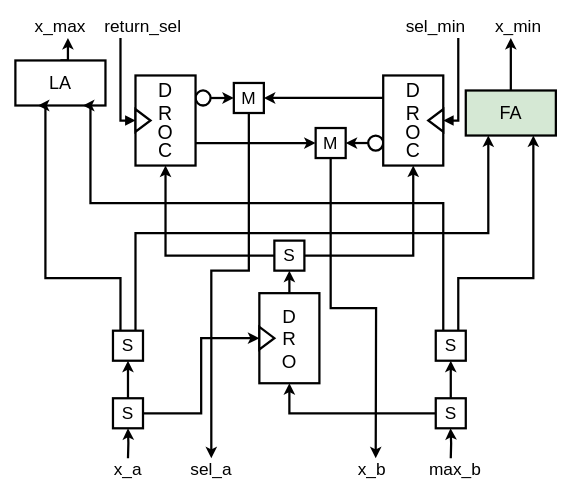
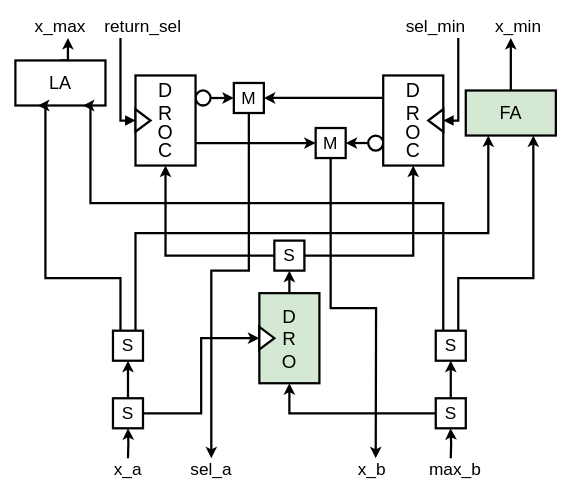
- <mxCell id="7" value="&lt;div style=&quot;font-size: 25px;&quot;&gt;&lt;font style=&quot;font-size: 25px;&quot;&gt;D&lt;/font&gt;&lt;/div&gt;&lt;div style=&quot;font-size: 25px;&quot;&gt;&lt;font style=&quot;font-size: 25px;&quot;&gt;R&lt;/font&gt;&lt;/div&gt;&lt;div style=&quot;font-size: 25px;&quot;&gt;&lt;font style=&quot;font-size: 25px;&quot;&gt;&lt;font style=&quot;font-size: 25px;&quot;&gt;O&lt;/font&gt;&lt;font style=&quot;font-size: 25px;&quot;&gt;&lt;br&gt;&lt;/font&gt;&lt;/font&gt;&lt;/div&gt;" style="rounded=0;whiteSpace=wrap;html=1;strokeWidth=3;" parent="6" vertex="1"><mxGeometry width="80" height="120" as="geometry" /></mxCell>
+ <mxCell id="7" value="&lt;div style=&quot;font-size: 25px;&quot;&gt;&lt;font style=&quot;font-size: 25px;&quot;&gt;D&lt;/font&gt;&lt;/div&gt;&lt;div style=&quot;font-size: 25px;&quot;&gt;&lt;font style=&quot;font-size: 25px;&quot;&gt;R&lt;/font&gt;&lt;/div&gt;&lt;div style=&quot;font-size: 25px;&quot;&gt;&lt;font style=&quot;font-size: 25px;&quot;&gt;&lt;font style=&quot;font-size: 25px;&quot;&gt;O&lt;/font&gt;&lt;font style=&quot;font-size: 25px;&quot;&gt;&lt;br&gt;&lt;/font&gt;&lt;/font&gt;&lt;/div&gt;" style="rounded=0;whiteSpace=wrap;html=1;strokeWidth=3;fillColor=#d5e8d4;" parent="6" vertex="1"><mxGeometry width="80" height="120" as="geometry" /></mxCell>
